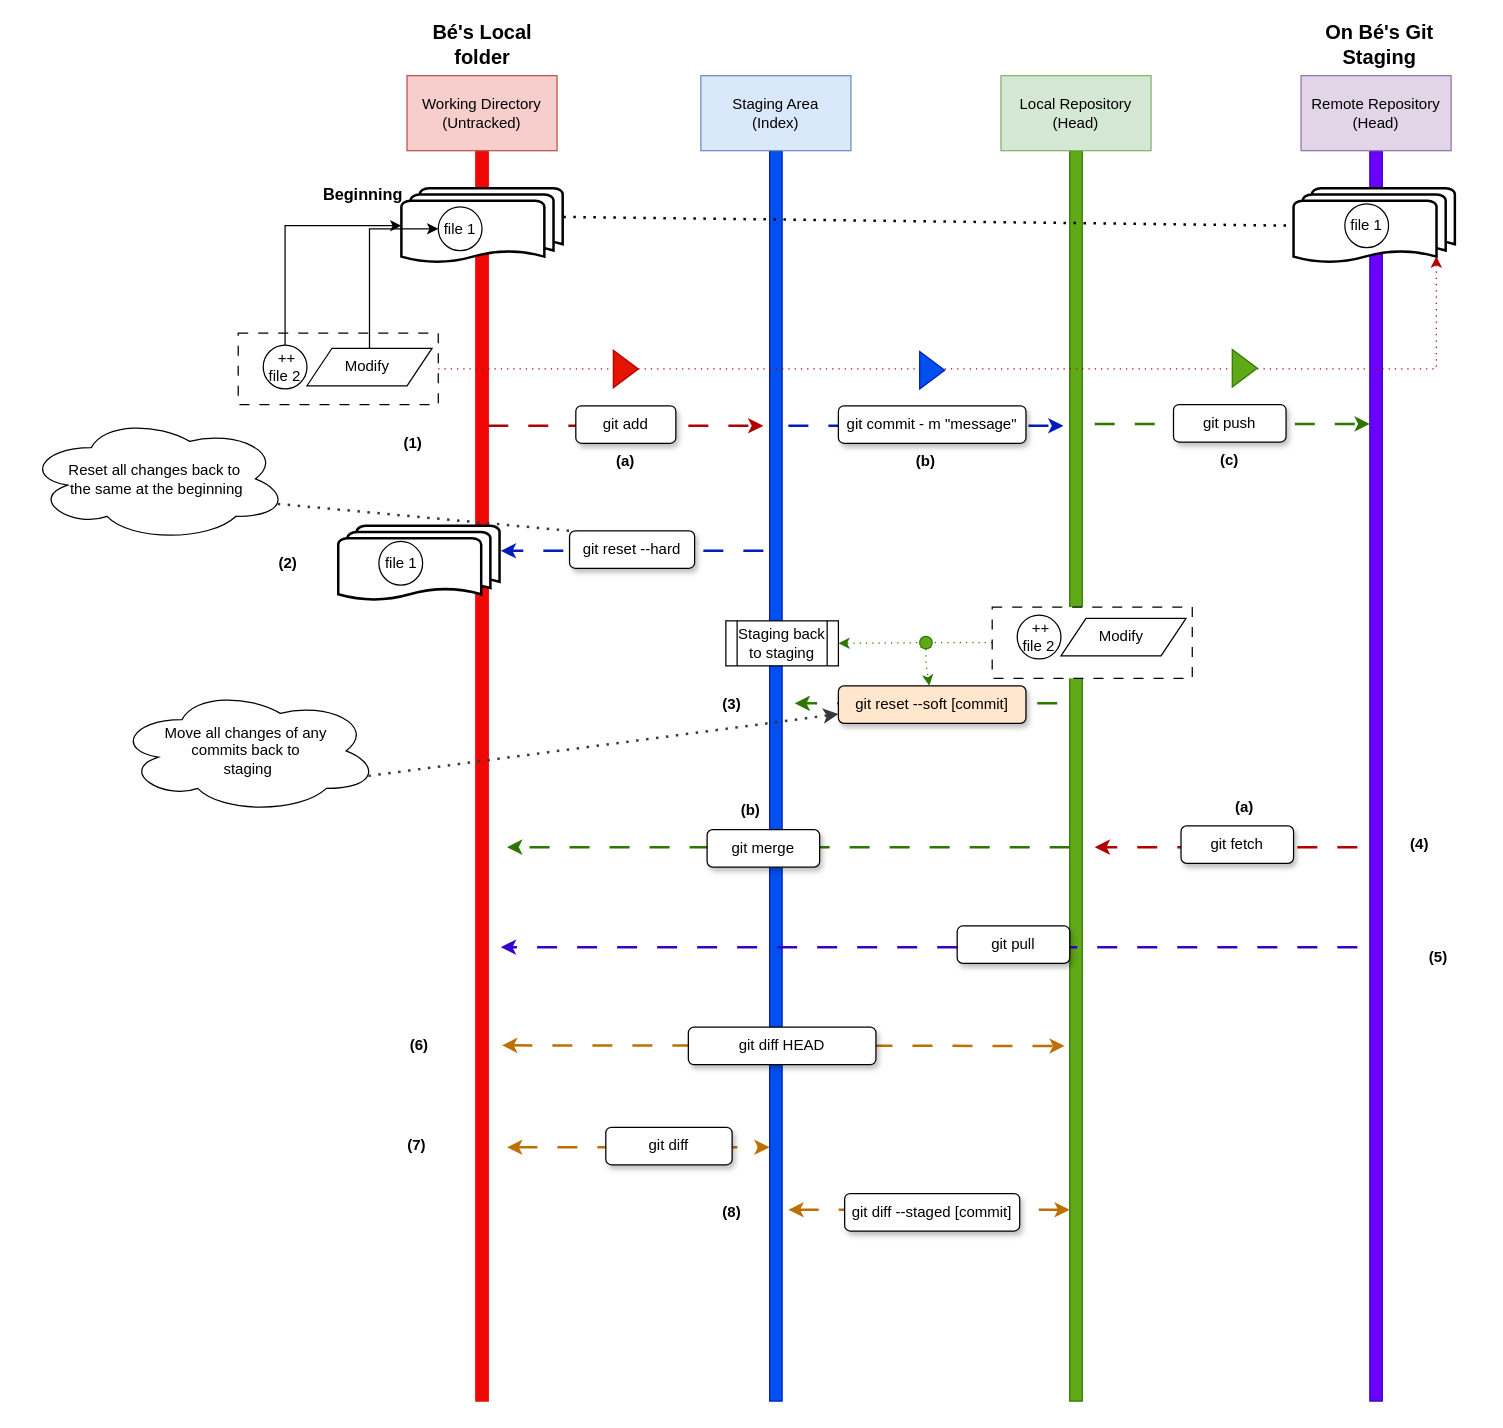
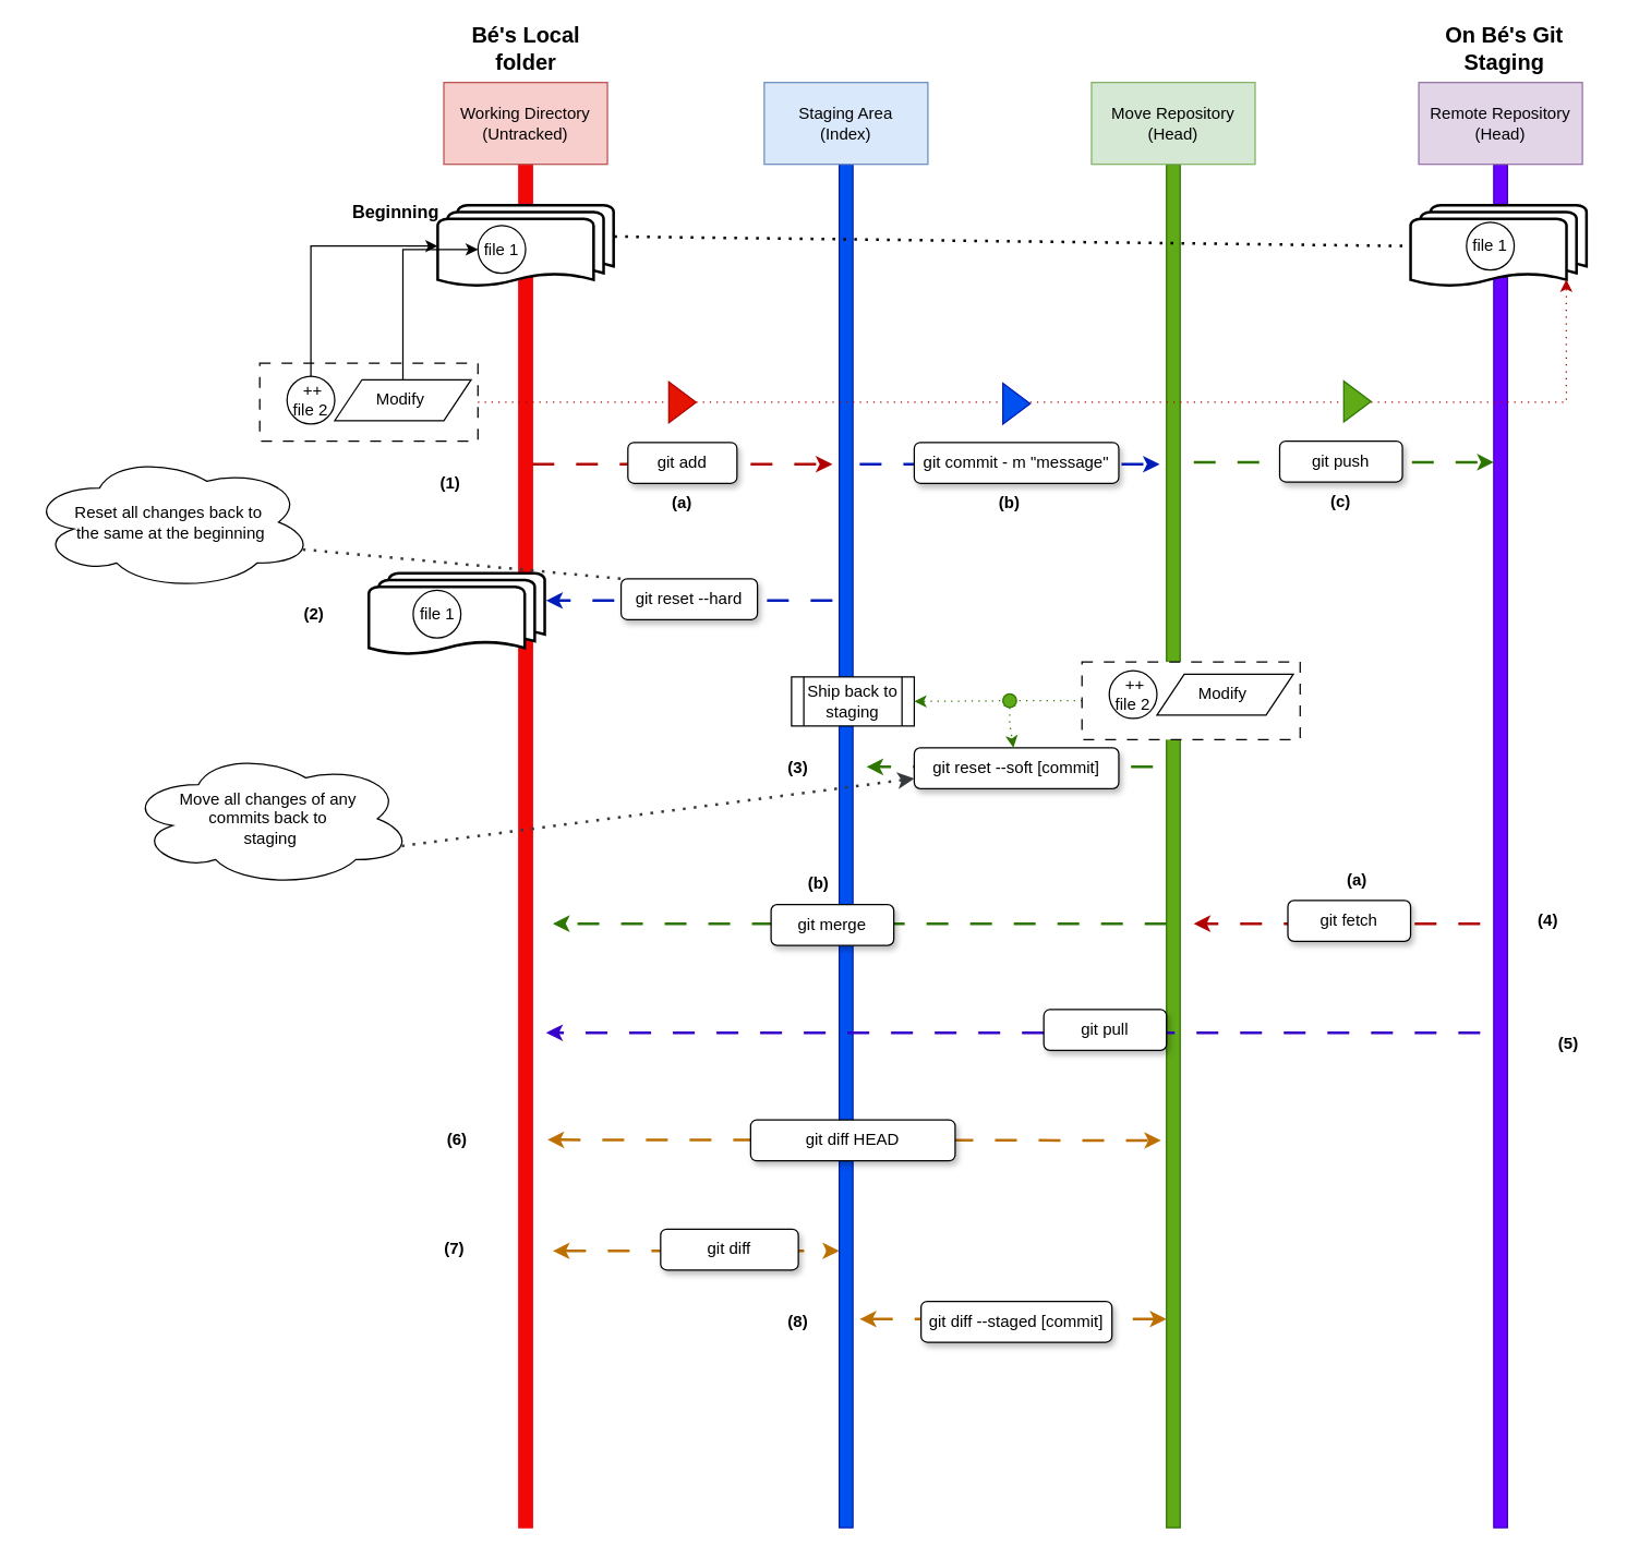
- <mxCell id="7" value="Local Repository&lt;br&gt;(Head)" style="rounded=0;whiteSpace=wrap;html=1;fillColor=#d5e8d4;strokeColor=#82b366;" vertex="1" parent="1"><mxGeometry x="800" y="60" width="120" height="60" as="geometry" /></mxCell>
+ <mxCell id="7" value="Move Repository&lt;br&gt;(Head)" style="rounded=0;whiteSpace=wrap;html=1;fillColor=#d5e8d4;strokeColor=#82b366;" vertex="1" parent="1"><mxGeometry x="800" y="60" width="120" height="60" as="geometry" /></mxCell>
- <mxCell id="62" value="Staging back to staging" style="shape=process;whiteSpace=wrap;html=1;backgroundOutline=1;" vertex="1" parent="1"><mxGeometry x="580" y="496" width="90" height="36" as="geometry" /></mxCell>
+ <mxCell id="62" value="Ship back to staging" style="shape=process;whiteSpace=wrap;html=1;backgroundOutline=1;" vertex="1" parent="1"><mxGeometry x="580" y="496" width="90" height="36" as="geometry" /></mxCell>
- <mxCell id="57" value="git reset --soft [commit]" style="rounded=1;whiteSpace=wrap;html=1;shadow=1;fillColor=#ffe6cc;" vertex="1" parent="1"><mxGeometry x="670" y="548" width="150" height="30" as="geometry" /></mxCell>
+ <mxCell id="57" value="git reset --soft [commit]" style="rounded=1;whiteSpace=wrap;html=1;shadow=1;" vertex="1" parent="1"><mxGeometry x="670" y="548" width="150" height="30" as="geometry" /></mxCell>
